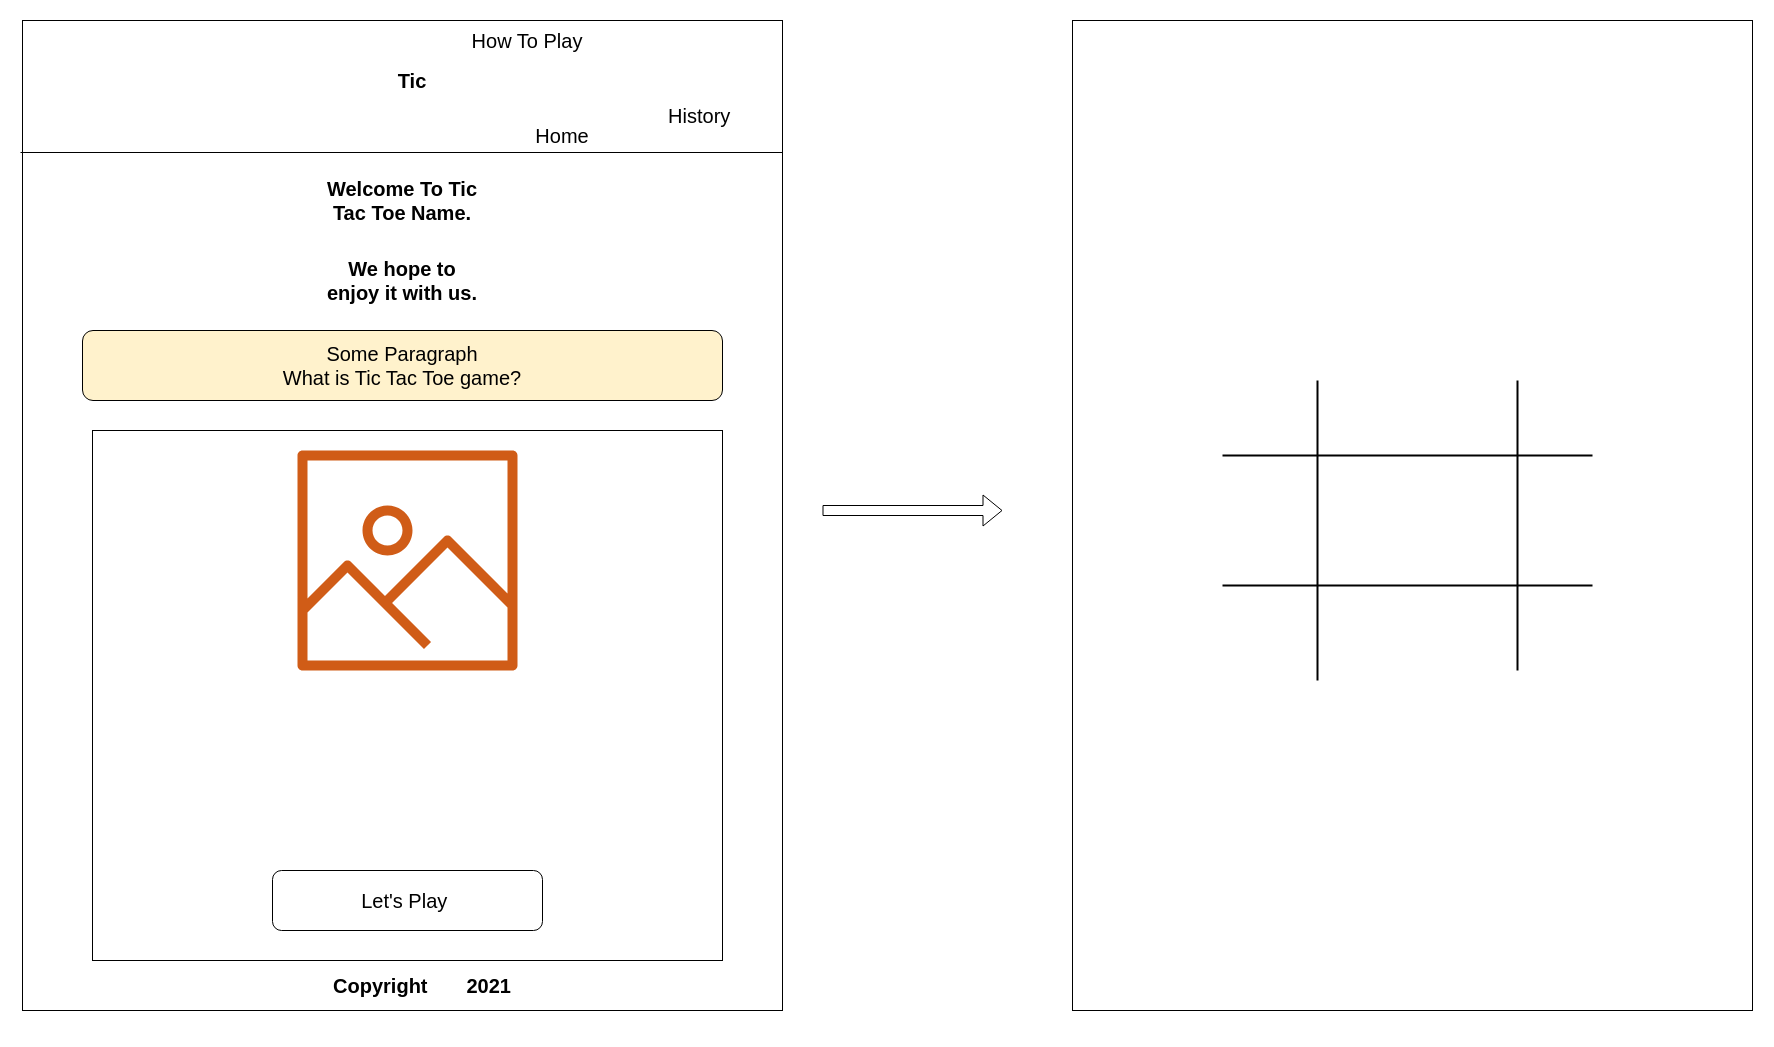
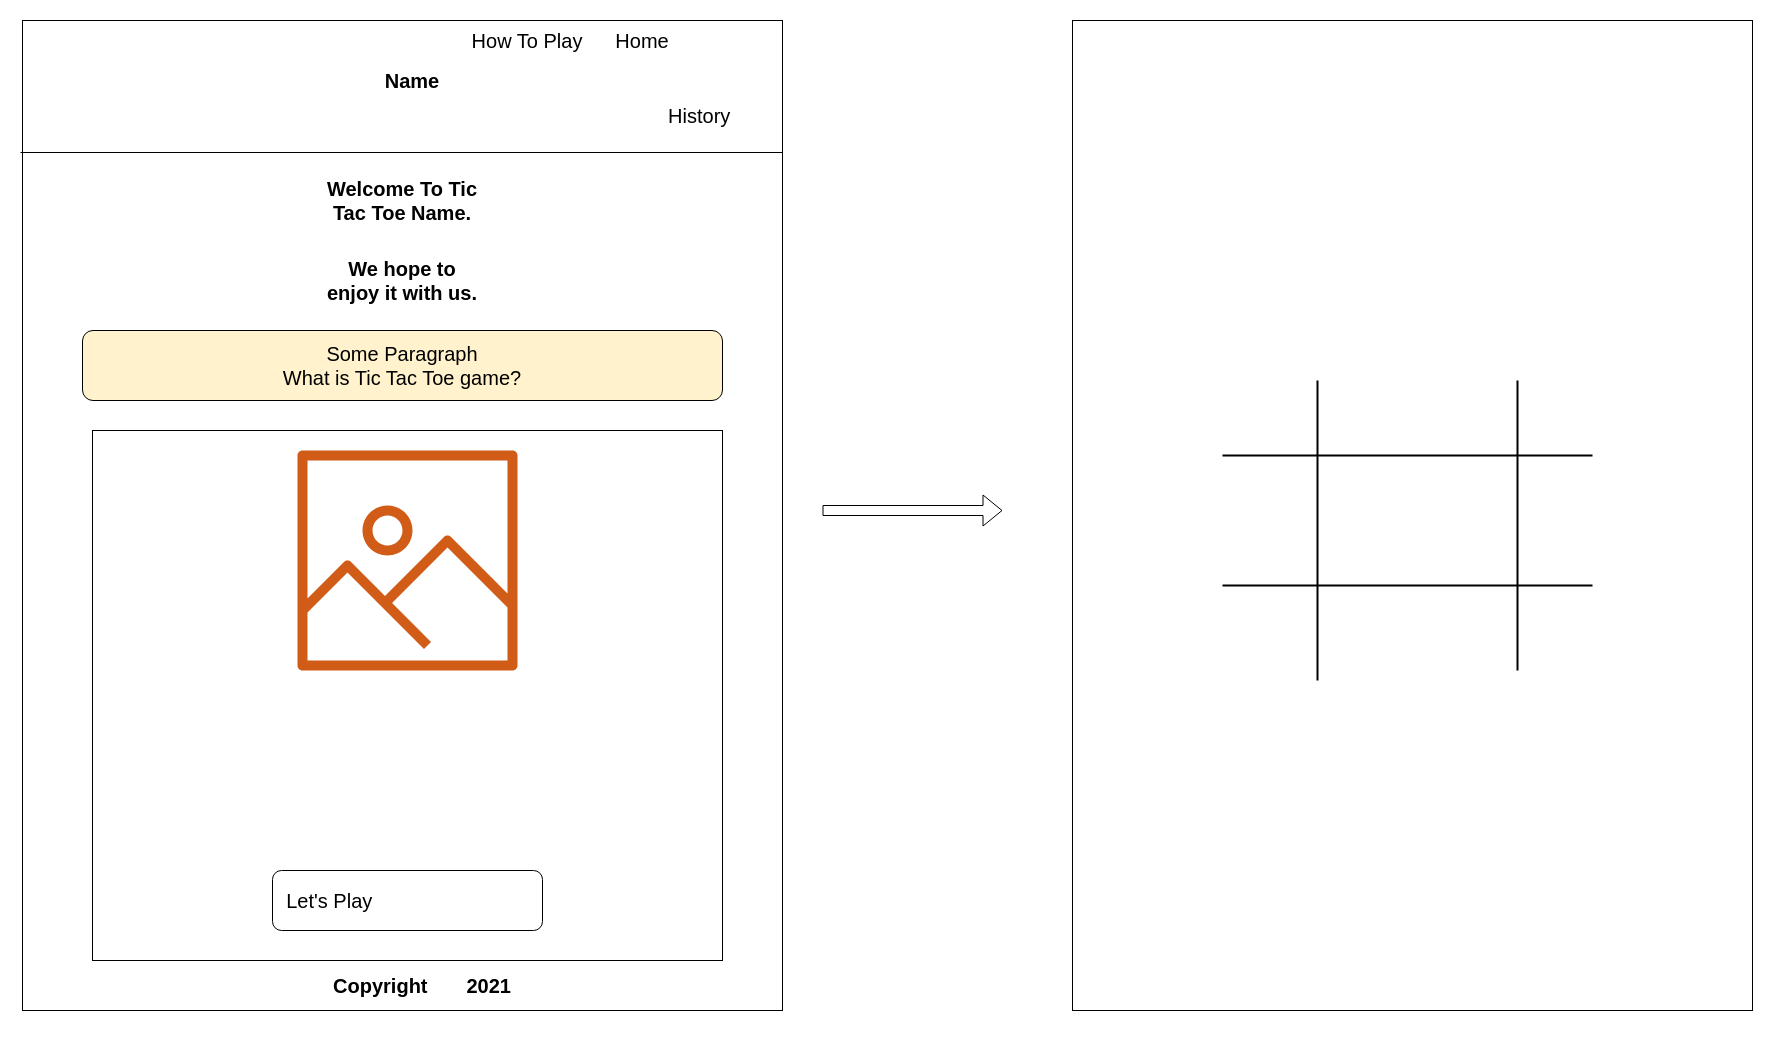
- <mxCell id="6" value="Tic" style="text;html=1;strokeColor=none;fillColor=none;align=center;verticalAlign=middle;whiteSpace=wrap;rounded=0;fontSize=20;fontStyle=1" parent="1" vertex="1"><mxGeometry x="332" y="40" width="160" height="80" as="geometry" /></mxCell>
+ <mxCell id="6" value="Name" style="text;html=1;strokeColor=none;fillColor=none;align=center;verticalAlign=middle;whiteSpace=wrap;rounded=0;fontSize=20;fontStyle=1" parent="1" vertex="1"><mxGeometry x="332" y="40" width="160" height="80" as="geometry" /></mxCell>
- <mxCell id="4" value="Home" style="text;html=1;strokeColor=none;fillColor=none;align=center;verticalAlign=middle;whiteSpace=wrap;rounded=0;fontSize=20;" parent="1" vertex="1"><mxGeometry x="542" y="125" width="40" height="20" as="geometry" /></mxCell>
+ <mxCell id="4" value="Home" style="text;html=1;strokeColor=none;fillColor=none;align=center;verticalAlign=middle;whiteSpace=wrap;rounded=0;fontSize=20;" parent="1" vertex="1"><mxGeometry x="622" y="30" width="40" height="20" as="geometry" /></mxCell>
- <mxCell id="14" value="Let's Play&amp;nbsp;" style="text;html=1;strokeColor=none;fillColor=none;align=center;verticalAlign=middle;whiteSpace=wrap;rounded=0;fontSize=20;" parent="1" vertex="1"><mxGeometry x="357" y="890" width="100" height="20" as="geometry" /></mxCell>
+ <mxCell id="14" value="Let's Play&amp;nbsp;" style="text;html=1;strokeColor=none;fillColor=none;align=center;verticalAlign=middle;whiteSpace=wrap;rounded=0;fontSize=20;" parent="1" vertex="1"><mxGeometry x="282" y="890" width="100" height="20" as="geometry" /></mxCell>
